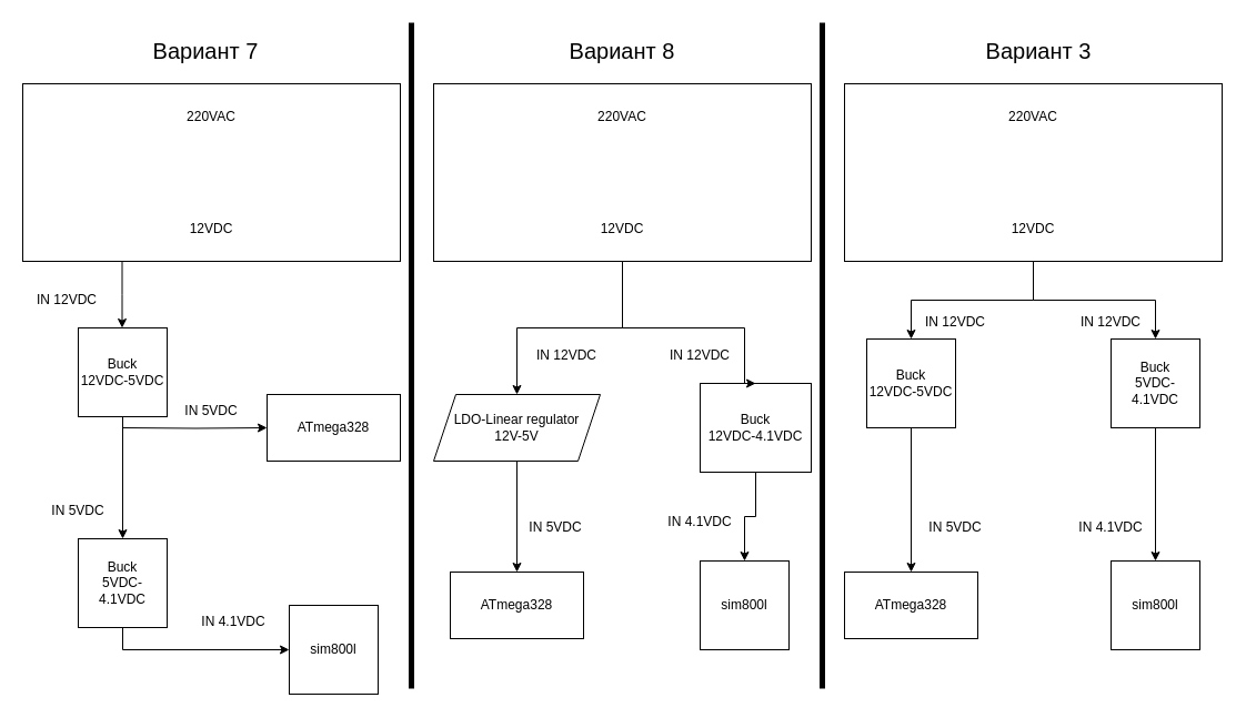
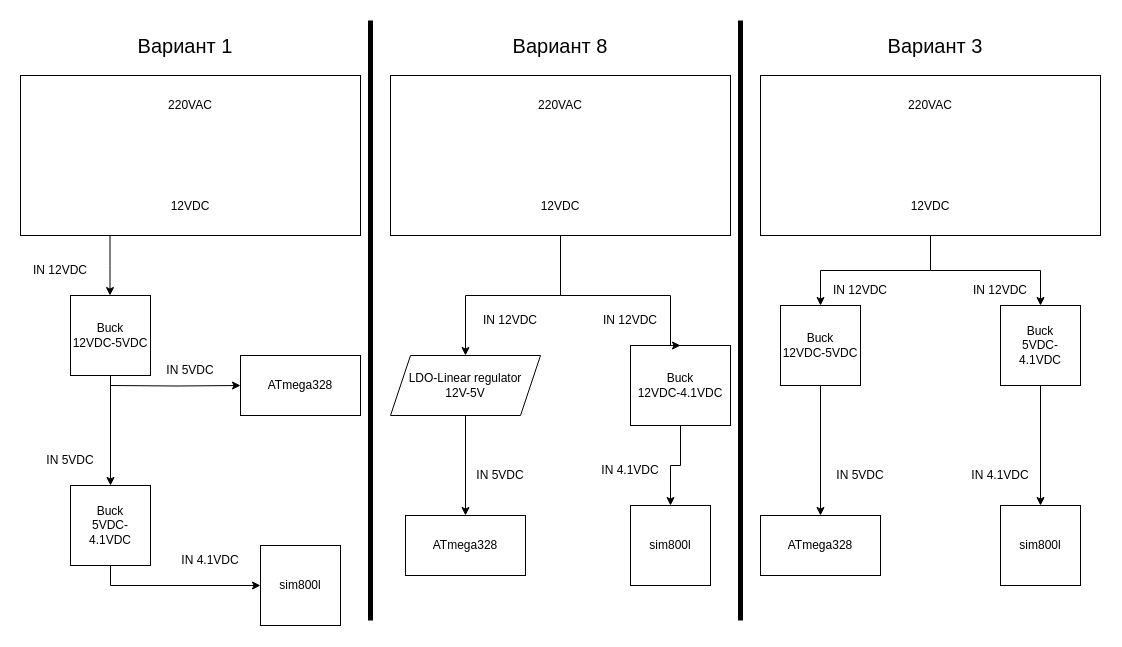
- <mxCell id="43" value="&lt;font style=&quot;font-size: 20px;&quot;&gt;Вариант 7&lt;/font&gt;" style="text;html=1;align=center;verticalAlign=middle;whiteSpace=wrap;rounded=0;" vertex="1" parent="1"><mxGeometry x="120" y="30" width="130" height="30" as="geometry" /></mxCell>
+ <mxCell id="43" value="&lt;font style=&quot;font-size: 20px;&quot;&gt;Вариант 1&lt;/font&gt;" style="text;html=1;align=center;verticalAlign=middle;whiteSpace=wrap;rounded=0;" vertex="1" parent="1"><mxGeometry x="120" y="30" width="130" height="30" as="geometry" /></mxCell>
